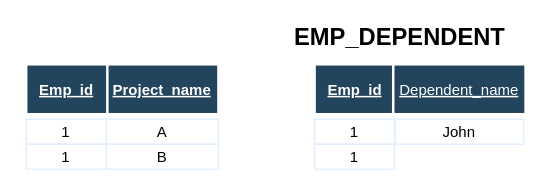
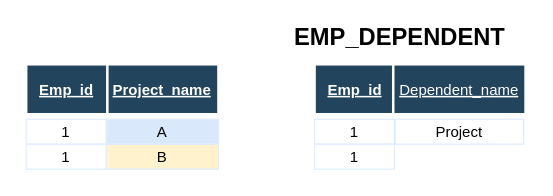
- <mxCell id="2" value="A" style="align=center;strokeColor=#DEEDFF" parent="1" vertex="1"><mxGeometry x="84" y="95" width="90" height="20" as="geometry" /></mxCell>
+ <mxCell id="2" value="A" style="align=center;strokeColor=#DEEDFF;fillColor=#dae8fc;" parent="1" vertex="1"><mxGeometry x="84" y="95" width="90" height="20" as="geometry" /></mxCell>
- <mxCell id="12" value="John" style="strokeColor=#DEEDFF" vertex="1" parent="1"><mxGeometry x="315.5" y="95" width="103.0" height="20" as="geometry" /></mxCell>
+ <mxCell id="12" value="Project" style="strokeColor=#DEEDFF" vertex="1" parent="1"><mxGeometry x="315.5" y="95" width="103.0" height="20" as="geometry" /></mxCell>
- <mxCell id="3" value="B" style="align=center;strokeColor=#DEEDFF" parent="1" vertex="1"><mxGeometry x="84" y="115" width="90" height="20" as="geometry" /></mxCell>
+ <mxCell id="3" value="B" style="align=center;strokeColor=#DEEDFF;fillColor=#fff2cc;" parent="1" vertex="1"><mxGeometry x="84" y="115" width="90" height="20" as="geometry" /></mxCell>
